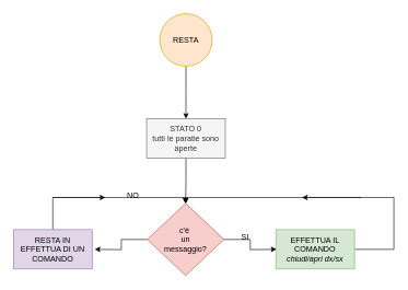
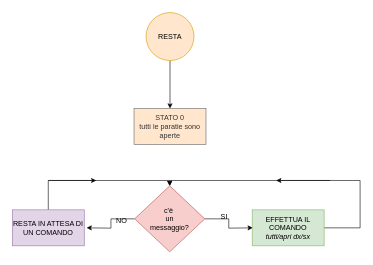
- <mxCell id="5" value="STATO 0&lt;br&gt;tutti le paratie sono&lt;br&gt;aperte" style="rounded=0;whiteSpace=wrap;html=1;fillColor=#f5f5f5;strokeColor=#666666;fontColor=#333333;" vertex="1" parent="1"><mxGeometry x="223" y="180" width="120" height="60" as="geometry" /></mxCell>
+ <mxCell id="5" value="STATO 0&lt;br&gt;tutti le paratie sono&lt;br&gt;aperte" style="rounded=0;whiteSpace=wrap;html=1;fillColor=#ffe6cc;strokeColor=#666666;fontColor=#333333;" vertex="1" parent="1"><mxGeometry x="223" y="180" width="120" height="60" as="geometry" /></mxCell>
- <mxCell id="4" value="" style="edgeStyle=orthogonalEdgeStyle;rounded=0;orthogonalLoop=1;jettySize=auto;html=1;entryX=0.5;entryY=0;entryDx=0;entryDy=0;" edge="1" parent="1" source="5" target="8"><mxGeometry relative="1" as="geometry"><mxPoint x="283" y="320" as="targetPoint" /></mxGeometry></mxCell>
- <mxCell id="10" value="NO" style="text;html=1;align=center;verticalAlign=middle;resizable=0;points=[];;autosize=1;" vertex="1" parent="1"><mxGeometry x="187" y="287" width="30" height="20" as="geometry" /></mxCell>
+ <mxCell id="10" value="NO" style="text;html=1;align=center;verticalAlign=middle;resizable=0;points=[];;autosize=1;" vertex="1" parent="1"><mxGeometry x="187" y="357" width="30" height="20" as="geometry" /></mxCell>
- <mxCell id="12" value="RESTA IN EFFETTUA DI UN COMANDO" style="rounded=0;whiteSpace=wrap;html=1;fillColor=#e1d5e7;strokeColor=#9673a6;" vertex="1" parent="1"><mxGeometry x="20" y="349" width="120" height="60" as="geometry" /></mxCell>
+ <mxCell id="12" value="RESTA IN ATTESA DI UN COMANDO" style="rounded=0;whiteSpace=wrap;html=1;fillColor=#e1d5e7;strokeColor=#9673a6;" vertex="1" parent="1"><mxGeometry x="20" y="349" width="120" height="60" as="geometry" /></mxCell>
- <mxCell id="14" value="EFFETTUA IL COMANDO&lt;br&gt;&lt;i&gt;chiudi/apri dx/sx&lt;/i&gt;" style="rounded=0;whiteSpace=wrap;html=1;fillColor=#d5e8d4;strokeColor=#82b366;" vertex="1" parent="1"><mxGeometry x="420" y="349" width="120" height="60" as="geometry" /></mxCell>
+ <mxCell id="14" value="EFFETTUA IL COMANDO&lt;br&gt;&lt;i&gt;tutti/apri dx/sx&lt;/i&gt;" style="rounded=0;whiteSpace=wrap;html=1;fillColor=#d5e8d4;strokeColor=#82b366;" vertex="1" parent="1"><mxGeometry x="420" y="349" width="120" height="60" as="geometry" /></mxCell>
